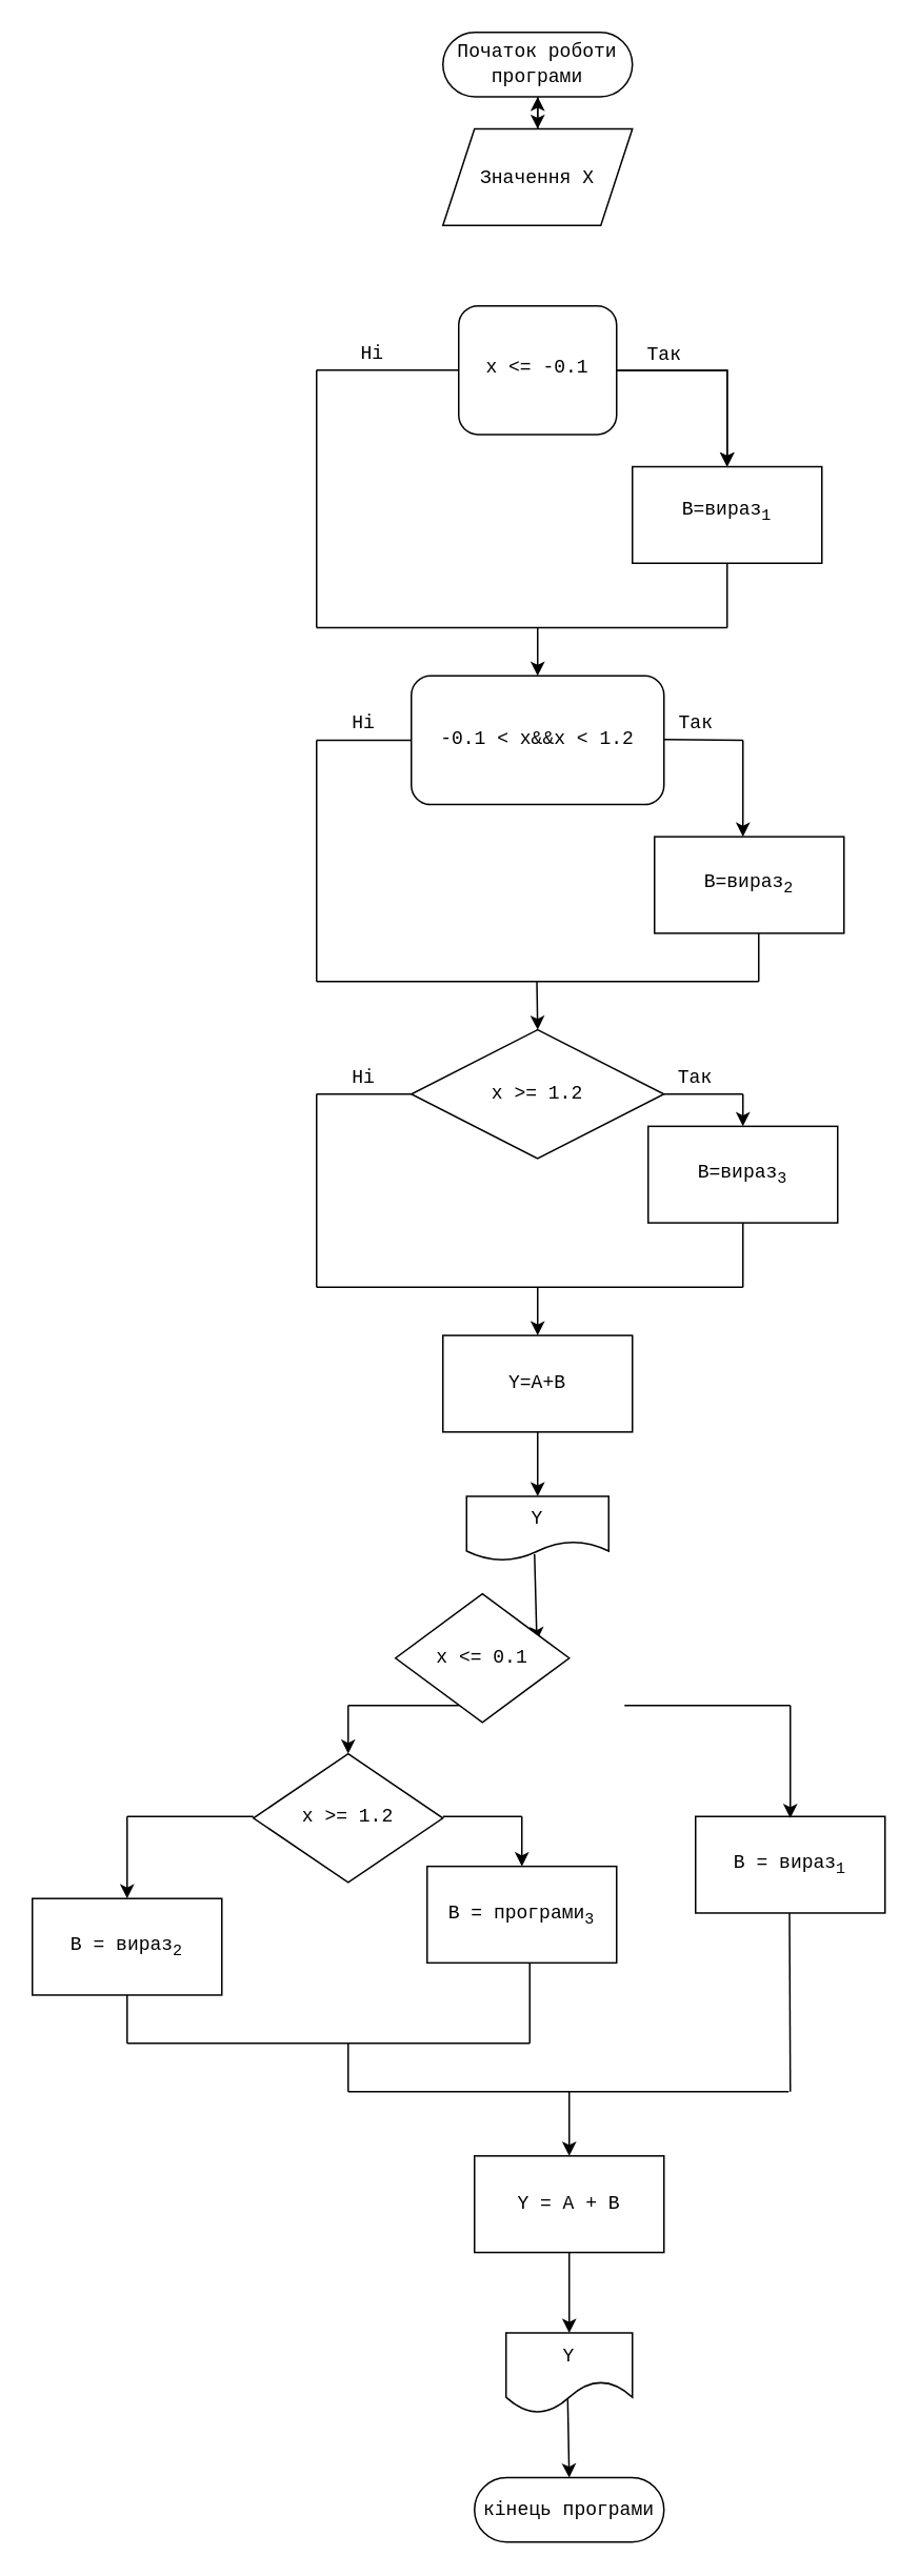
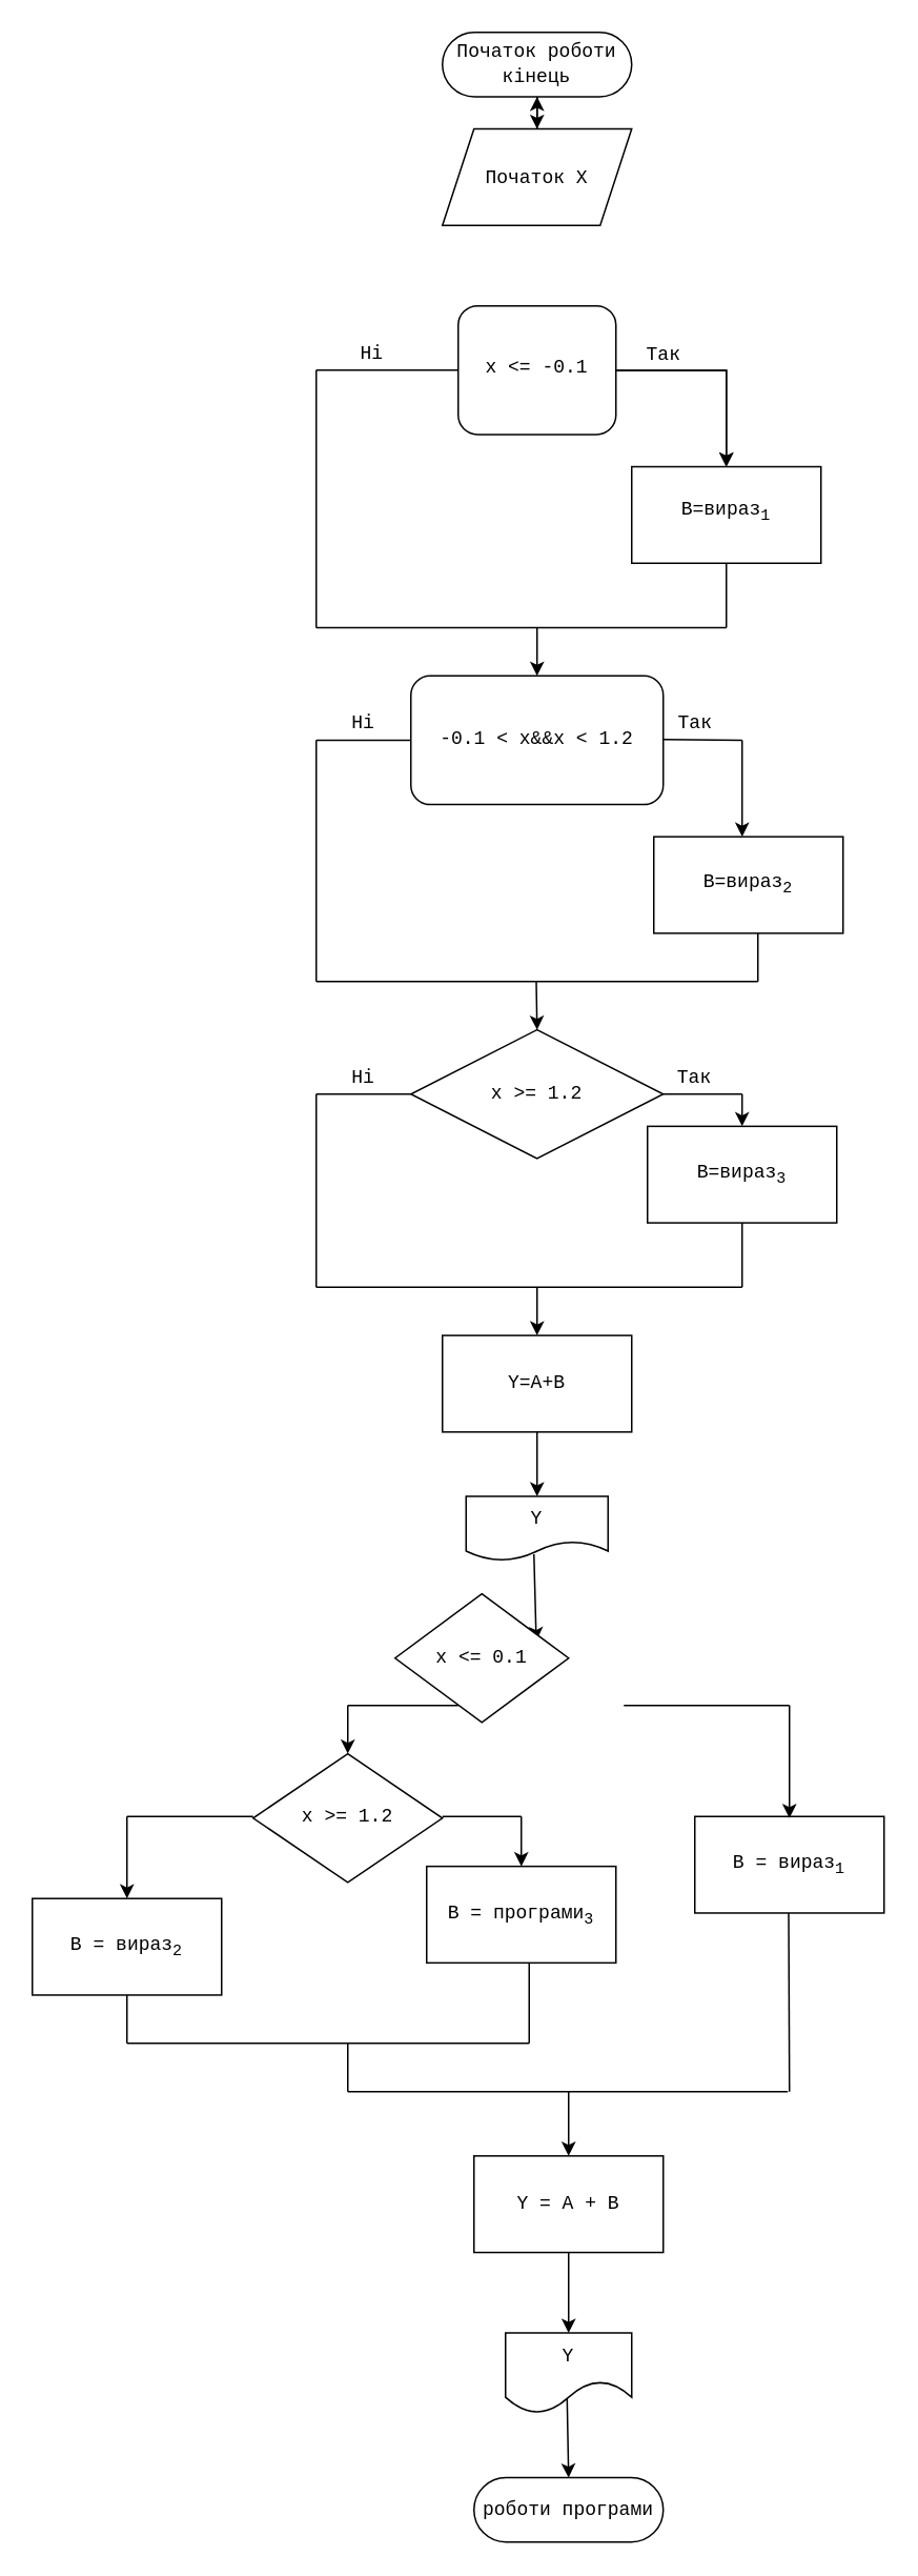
- <mxCell id="3" value="&lt;font face=&quot;Courier New&quot;&gt;Початок роботи програми&lt;/font&gt;" style="rounded=1;whiteSpace=wrap;html=1;fontSize=12;glass=0;strokeWidth=1;shadow=0;arcSize=50;" parent="2" vertex="1"><mxGeometry x="260" width="120" height="40.769" as="geometry" /></mxCell>
+ <mxCell id="3" value="&lt;font face=&quot;Courier New&quot;&gt;Початок роботи кінець&lt;/font&gt;" style="rounded=1;whiteSpace=wrap;html=1;fontSize=12;glass=0;strokeWidth=1;shadow=0;arcSize=50;" parent="2" vertex="1"><mxGeometry x="260" width="120" height="40.769" as="geometry" /></mxCell>
- <mxCell id="6" value="&lt;font face=&quot;Courier New&quot;&gt;Значення Х&lt;/font&gt;" style="shape=parallelogram;perimeter=parallelogramPerimeter;whiteSpace=wrap;html=1;fixedSize=1;" parent="2" vertex="1"><mxGeometry x="260" y="61.154" width="120" height="61.154" as="geometry" /></mxCell>
+ <mxCell id="6" value="&lt;font face=&quot;Courier New&quot;&gt;Початок Х&lt;/font&gt;" style="shape=parallelogram;perimeter=parallelogramPerimeter;whiteSpace=wrap;html=1;fixedSize=1;" parent="2" vertex="1"><mxGeometry x="260" y="61.154" width="120" height="61.154" as="geometry" /></mxCell>
- <mxCell id="68" value="кінець програми" style="rounded=1;whiteSpace=wrap;html=1;fontFamily=Courier New;arcSize=50;" parent="2" vertex="1"><mxGeometry x="280" y="1549.231" width="120" height="40.769" as="geometry" /></mxCell>
+ <mxCell id="68" value="роботи програми" style="rounded=1;whiteSpace=wrap;html=1;fontFamily=Courier New;arcSize=50;" parent="2" vertex="1"><mxGeometry x="280" y="1549.231" width="120" height="40.769" as="geometry" /></mxCell>
